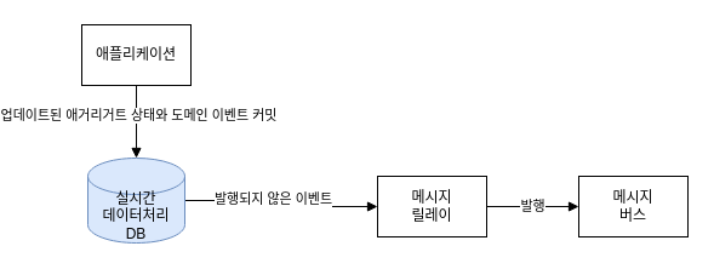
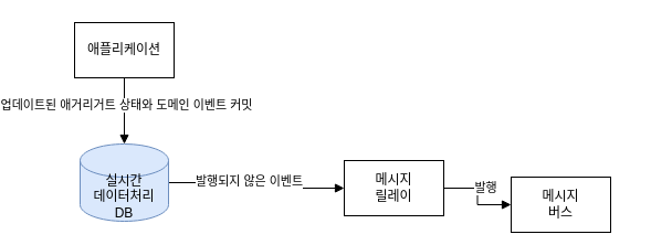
- <mxCell id="6" value="메시지&lt;div&gt;버스&lt;/div&gt;" style="rounded=0;whiteSpace=wrap;html=1;" vertex="1" parent="1"><mxGeometry x="430" y="145" width="90" height="50" as="geometry" /></mxCell>
+ <mxCell id="6" value="메시지&lt;div&gt;버스&lt;/div&gt;" style="rounded=0;whiteSpace=wrap;html=1;" vertex="1" parent="1"><mxGeometry x="415" y="160" width="90" height="50" as="geometry" /></mxCell>
